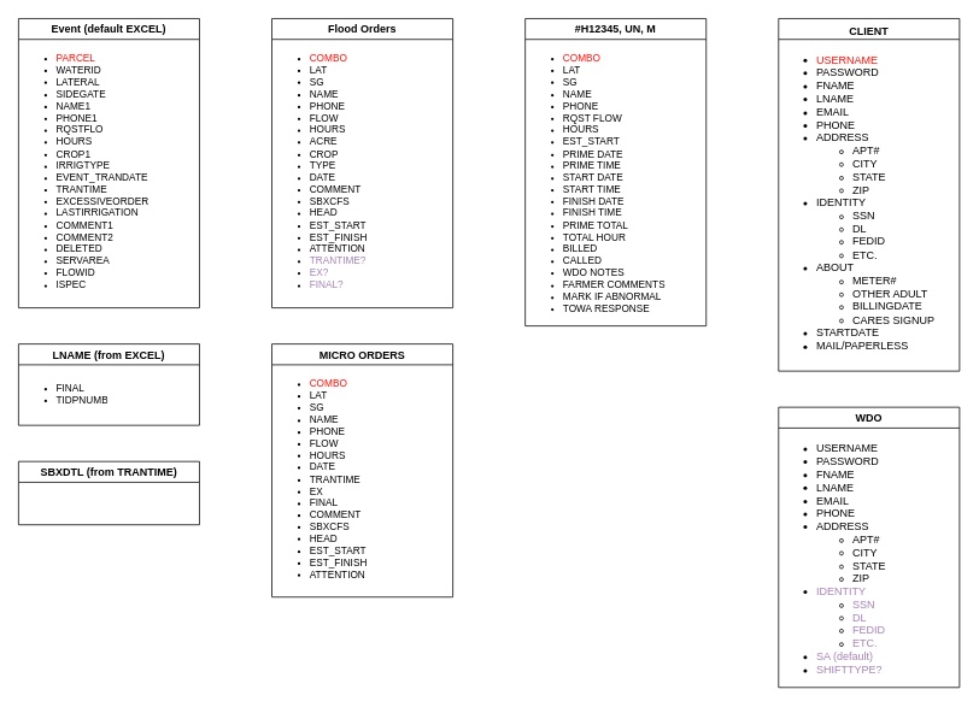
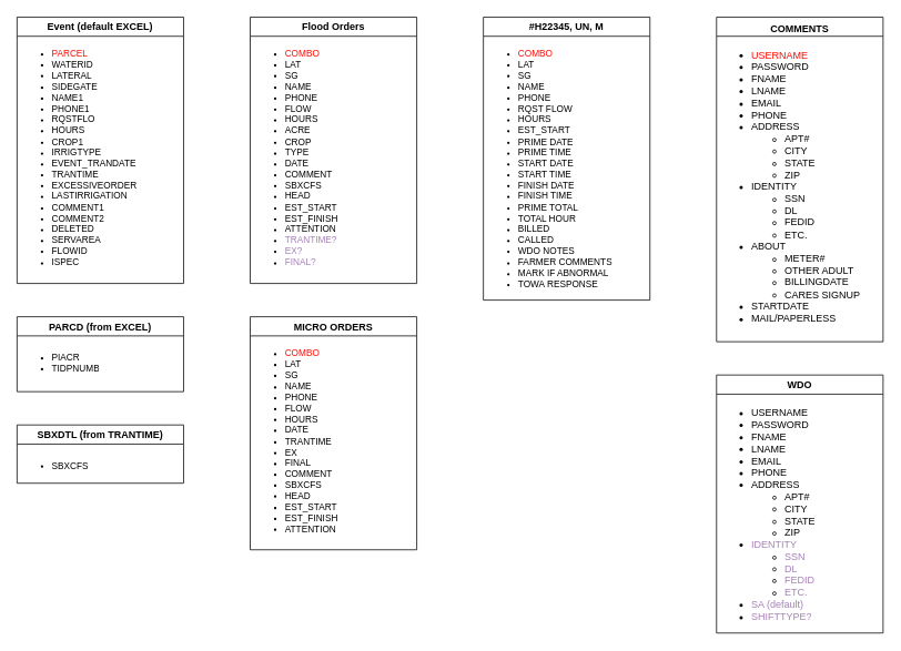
- <mxCell id="12" value="#H12345, UN, M" style="swimlane;" parent="1" vertex="1"><mxGeometry x="580" y="20" width="200" height="340" as="geometry" /></mxCell>
+ <mxCell id="12" value="#H22345, UN, M" style="swimlane;" parent="1" vertex="1"><mxGeometry x="580" y="20" width="200" height="340" as="geometry" /></mxCell>
- <mxCell id="14" value="CLIENT" style="swimlane;verticalAlign=top;" parent="1" vertex="1"><mxGeometry x="860" y="20" width="200" height="390" as="geometry" /></mxCell>
+ <mxCell id="14" value="COMMENTS" style="swimlane;verticalAlign=top;" parent="1" vertex="1"><mxGeometry x="860" y="20" width="200" height="390" as="geometry" /></mxCell>
- <mxCell id="4" value="LNAME (from EXCEL)" style="swimlane;" parent="1" vertex="1"><mxGeometry x="20" y="380" width="200" height="90" as="geometry" /></mxCell>
+ <mxCell id="4" value="PARCD (from EXCEL)" style="swimlane;" parent="1" vertex="1"><mxGeometry x="20" y="380" width="200" height="90" as="geometry" /></mxCell>
- <mxCell id="5" value="&lt;ul style=&quot;font-size: 11px;&quot;&gt;&lt;li&gt;FINAL&lt;/li&gt;&lt;li&gt;TIDPNUMB&lt;/li&gt;&lt;/ul&gt;" style="text;strokeColor=none;fillColor=none;html=1;whiteSpace=wrap;verticalAlign=top;overflow=hidden;align=left;" parent="4" vertex="1"><mxGeometry y="25" width="200" height="55" as="geometry" /></mxCell>
+ <mxCell id="5" value="&lt;ul style=&quot;font-size: 11px;&quot;&gt;&lt;li&gt;PIACR&lt;/li&gt;&lt;li&gt;TIDPNUMB&lt;/li&gt;&lt;/ul&gt;" style="text;strokeColor=none;fillColor=none;html=1;whiteSpace=wrap;verticalAlign=top;overflow=hidden;align=left;" parent="4" vertex="1"><mxGeometry y="25" width="200" height="55" as="geometry" /></mxCell>
+ <mxCell id="7" value="&lt;ul style=&quot;font-size: 11px;&quot;&gt;&lt;li&gt;SBXCFS&lt;/li&gt;&lt;/ul&gt;" style="text;strokeColor=none;fillColor=none;html=1;whiteSpace=wrap;verticalAlign=top;overflow=hidden;align=left;" parent="6" vertex="1"><mxGeometry y="25" width="200" height="35" as="geometry" /></mxCell>
